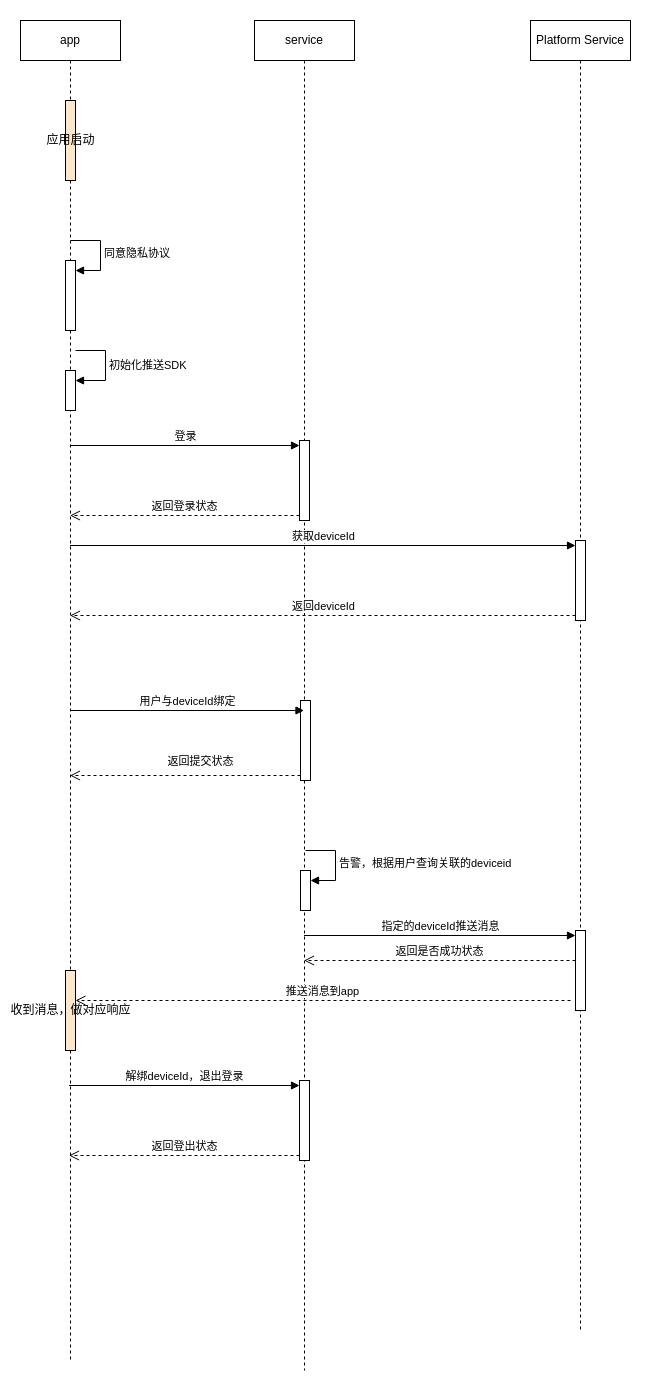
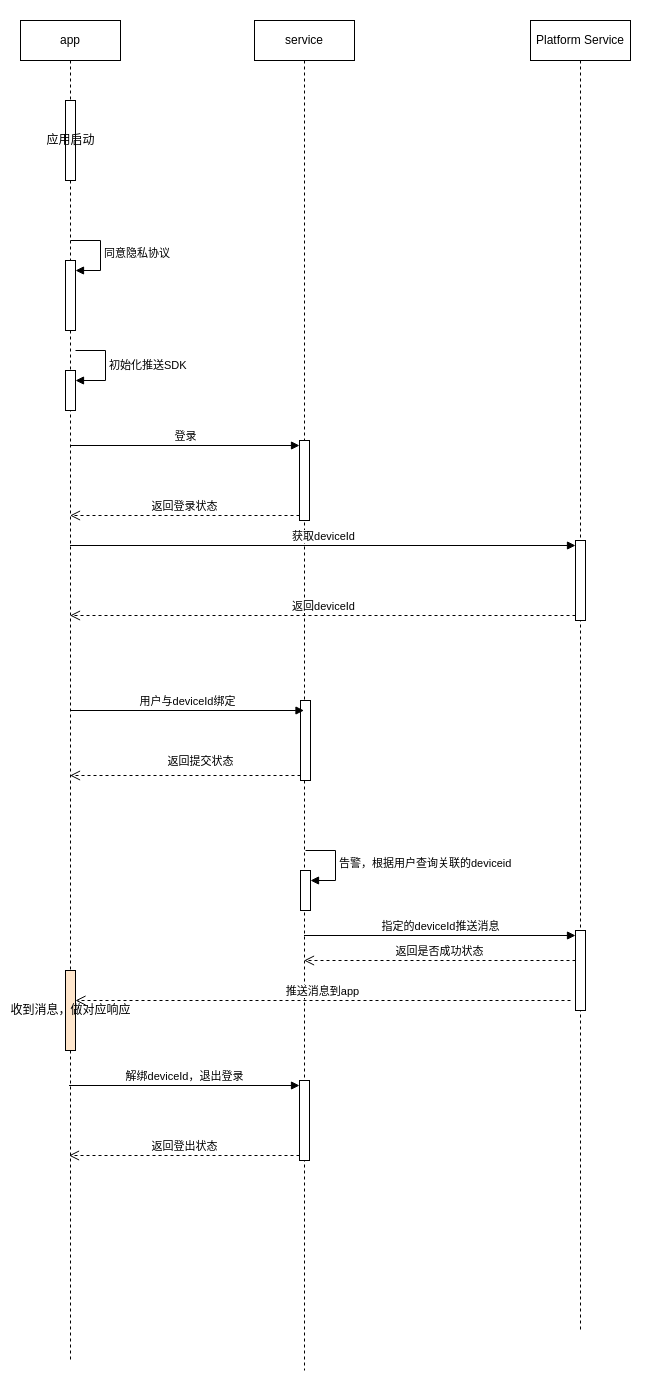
- <mxCell id="3" value="应用启动" style="html=1;points=[[0,0,0,0,5],[0,1,0,0,-5],[1,0,0,0,5],[1,1,0,0,-5]];perimeter=orthogonalPerimeter;outlineConnect=0;targetShapes=umlLifeline;portConstraint=eastwest;newEdgeStyle={&quot;curved&quot;:0,&quot;rounded&quot;:0};fillColor=#ffe6cc;" parent="2" vertex="1"><mxGeometry x="45" y="80" width="10" height="80" as="geometry" /></mxCell>
+ <mxCell id="3" value="应用启动" style="html=1;points=[[0,0,0,0,5],[0,1,0,0,-5],[1,0,0,0,5],[1,1,0,0,-5]];perimeter=orthogonalPerimeter;outlineConnect=0;targetShapes=umlLifeline;portConstraint=eastwest;newEdgeStyle={&quot;curved&quot;:0,&quot;rounded&quot;:0};" parent="2" vertex="1"><mxGeometry x="45" y="80" width="10" height="80" as="geometry" /></mxCell>
